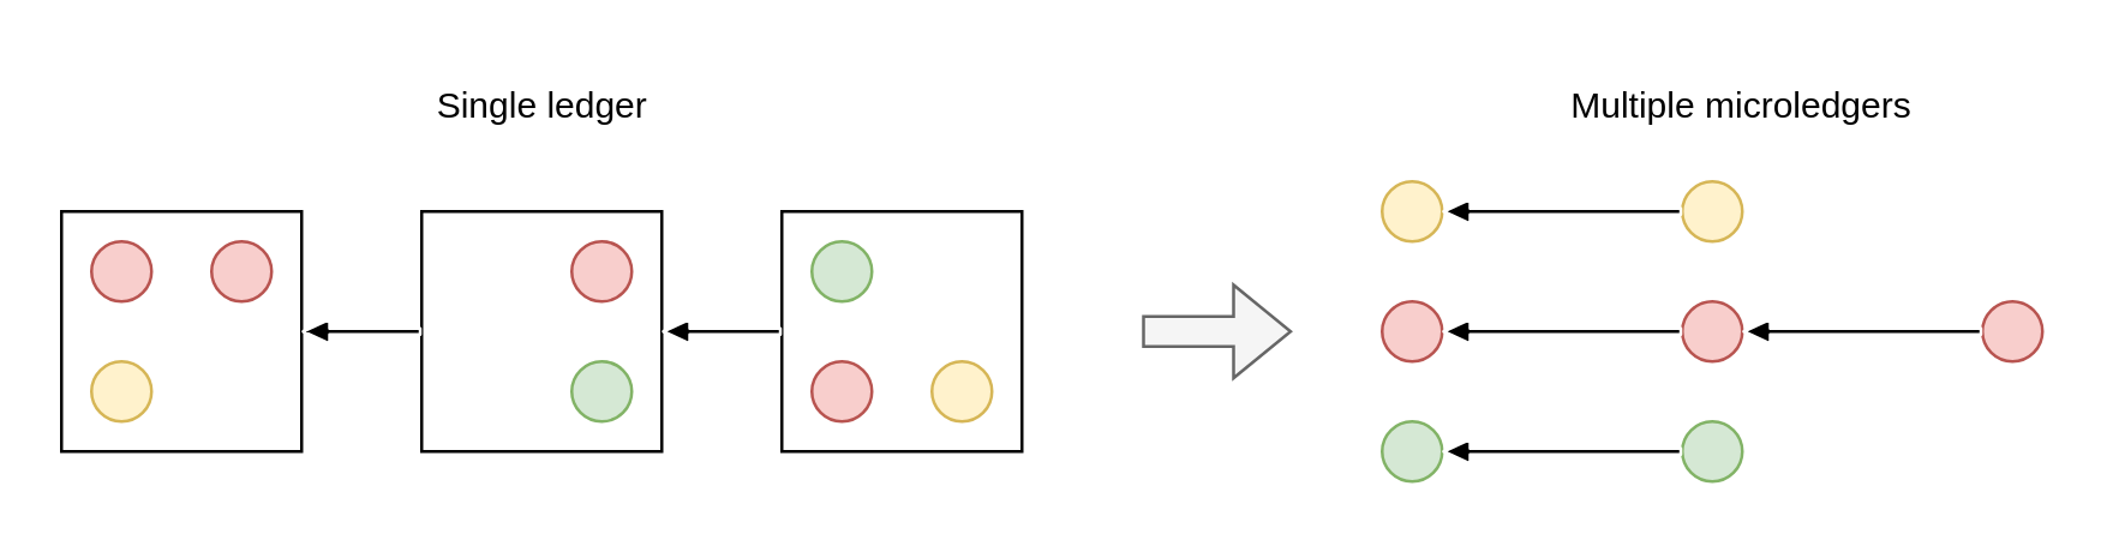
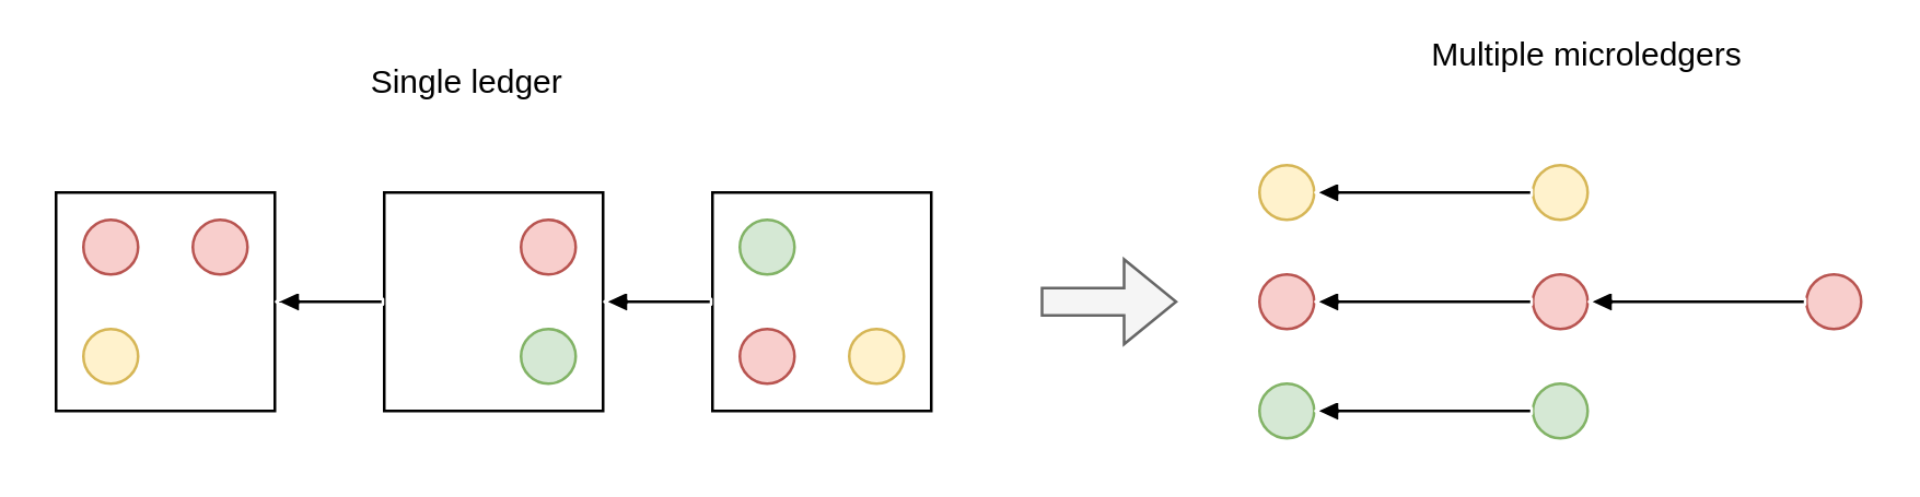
- <mxCell id="20" value="Single ledger" style="text;html=1;align=center;verticalAlign=middle;whiteSpace=wrap;rounded=1;fillColor=default;" parent="1" vertex="1"><mxGeometry x="132.5" y="20" width="95" height="30" as="geometry" /></mxCell>
+ <mxCell id="20" value="Single ledger" style="text;html=1;align=center;verticalAlign=middle;whiteSpace=wrap;rounded=1;fillColor=default;" parent="1" vertex="1"><mxGeometry x="122.5" y="15" width="95" height="30" as="geometry" /></mxCell>
- <mxCell id="21" value="Multiple microledgers" style="text;html=1;align=center;verticalAlign=middle;whiteSpace=wrap;rounded=1;fillColor=default;" parent="1" vertex="1"><mxGeometry x="510" y="20" width="140" height="30" as="geometry" /></mxCell>
+ <mxCell id="21" value="Multiple microledgers" style="text;html=1;align=center;verticalAlign=middle;whiteSpace=wrap;rounded=1;fillColor=default;" parent="1" vertex="1"><mxGeometry x="510" y="5" width="140" height="30" as="geometry" /></mxCell>
